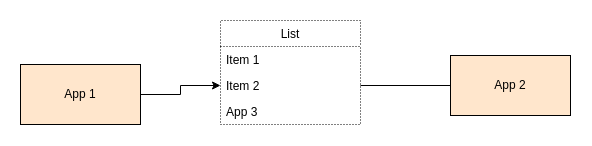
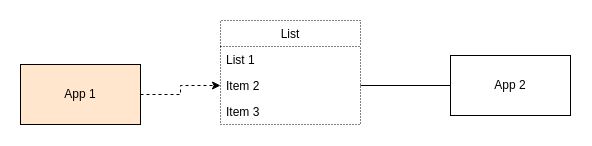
- <mxCell id="7" value="Item 1" style="text;strokeColor=none;fillColor=none;align=left;verticalAlign=top;spacingLeft=4;spacingRight=4;overflow=hidden;rotatable=0;points=[[0,0.5],[1,0.5]];portConstraint=eastwest;" vertex="1" parent="6"><mxGeometry y="26" width="140" height="26" as="geometry" /></mxCell>
+ <mxCell id="7" value="List 1" style="text;strokeColor=none;fillColor=none;align=left;verticalAlign=top;spacingLeft=4;spacingRight=4;overflow=hidden;rotatable=0;points=[[0,0.5],[1,0.5]];portConstraint=eastwest;" vertex="1" parent="6"><mxGeometry y="26" width="140" height="26" as="geometry" /></mxCell>
- <mxCell id="4" value="App 2" style="rounded=0;whiteSpace=wrap;html=1;fillColor=#ffe6cc;" vertex="1" parent="1"><mxGeometry x="450" y="55" width="120" height="60" as="geometry" /></mxCell>
+ <mxCell id="4" value="App 2" style="rounded=0;whiteSpace=wrap;html=1;" vertex="1" parent="1"><mxGeometry x="450" y="55" width="120" height="60" as="geometry" /></mxCell>
- <mxCell id="2" style="edgeStyle=orthogonalEdgeStyle;rounded=0;orthogonalLoop=1;jettySize=auto;html=1;exitX=1;exitY=0.5;exitDx=0;exitDy=0;entryX=0;entryY=0.5;entryDx=0;entryDy=0;" edge="1" parent="1" source="3" target="8"><mxGeometry relative="1" as="geometry"><mxPoint x="240" y="94" as="targetPoint" /></mxGeometry></mxCell>
+ <mxCell id="2" style="edgeStyle=orthogonalEdgeStyle;rounded=0;orthogonalLoop=1;jettySize=auto;html=1;exitX=1;exitY=0.5;exitDx=0;exitDy=0;entryX=0;entryY=0.5;entryDx=0;entryDy=0;dashed=1;" edge="1" parent="1" source="3" target="8"><mxGeometry relative="1" as="geometry"><mxPoint x="240" y="94" as="targetPoint" /></mxGeometry></mxCell>
- <mxCell id="9" value="App 3" style="text;strokeColor=none;fillColor=none;align=left;verticalAlign=top;spacingLeft=4;spacingRight=4;overflow=hidden;rotatable=0;points=[[0,0.5],[1,0.5]];portConstraint=eastwest;" vertex="1" parent="6"><mxGeometry y="78" width="140" height="26" as="geometry" /></mxCell>
+ <mxCell id="9" value="Item 3" style="text;strokeColor=none;fillColor=none;align=left;verticalAlign=top;spacingLeft=4;spacingRight=4;overflow=hidden;rotatable=0;points=[[0,0.5],[1,0.5]];portConstraint=eastwest;" vertex="1" parent="6"><mxGeometry y="78" width="140" height="26" as="geometry" /></mxCell>
